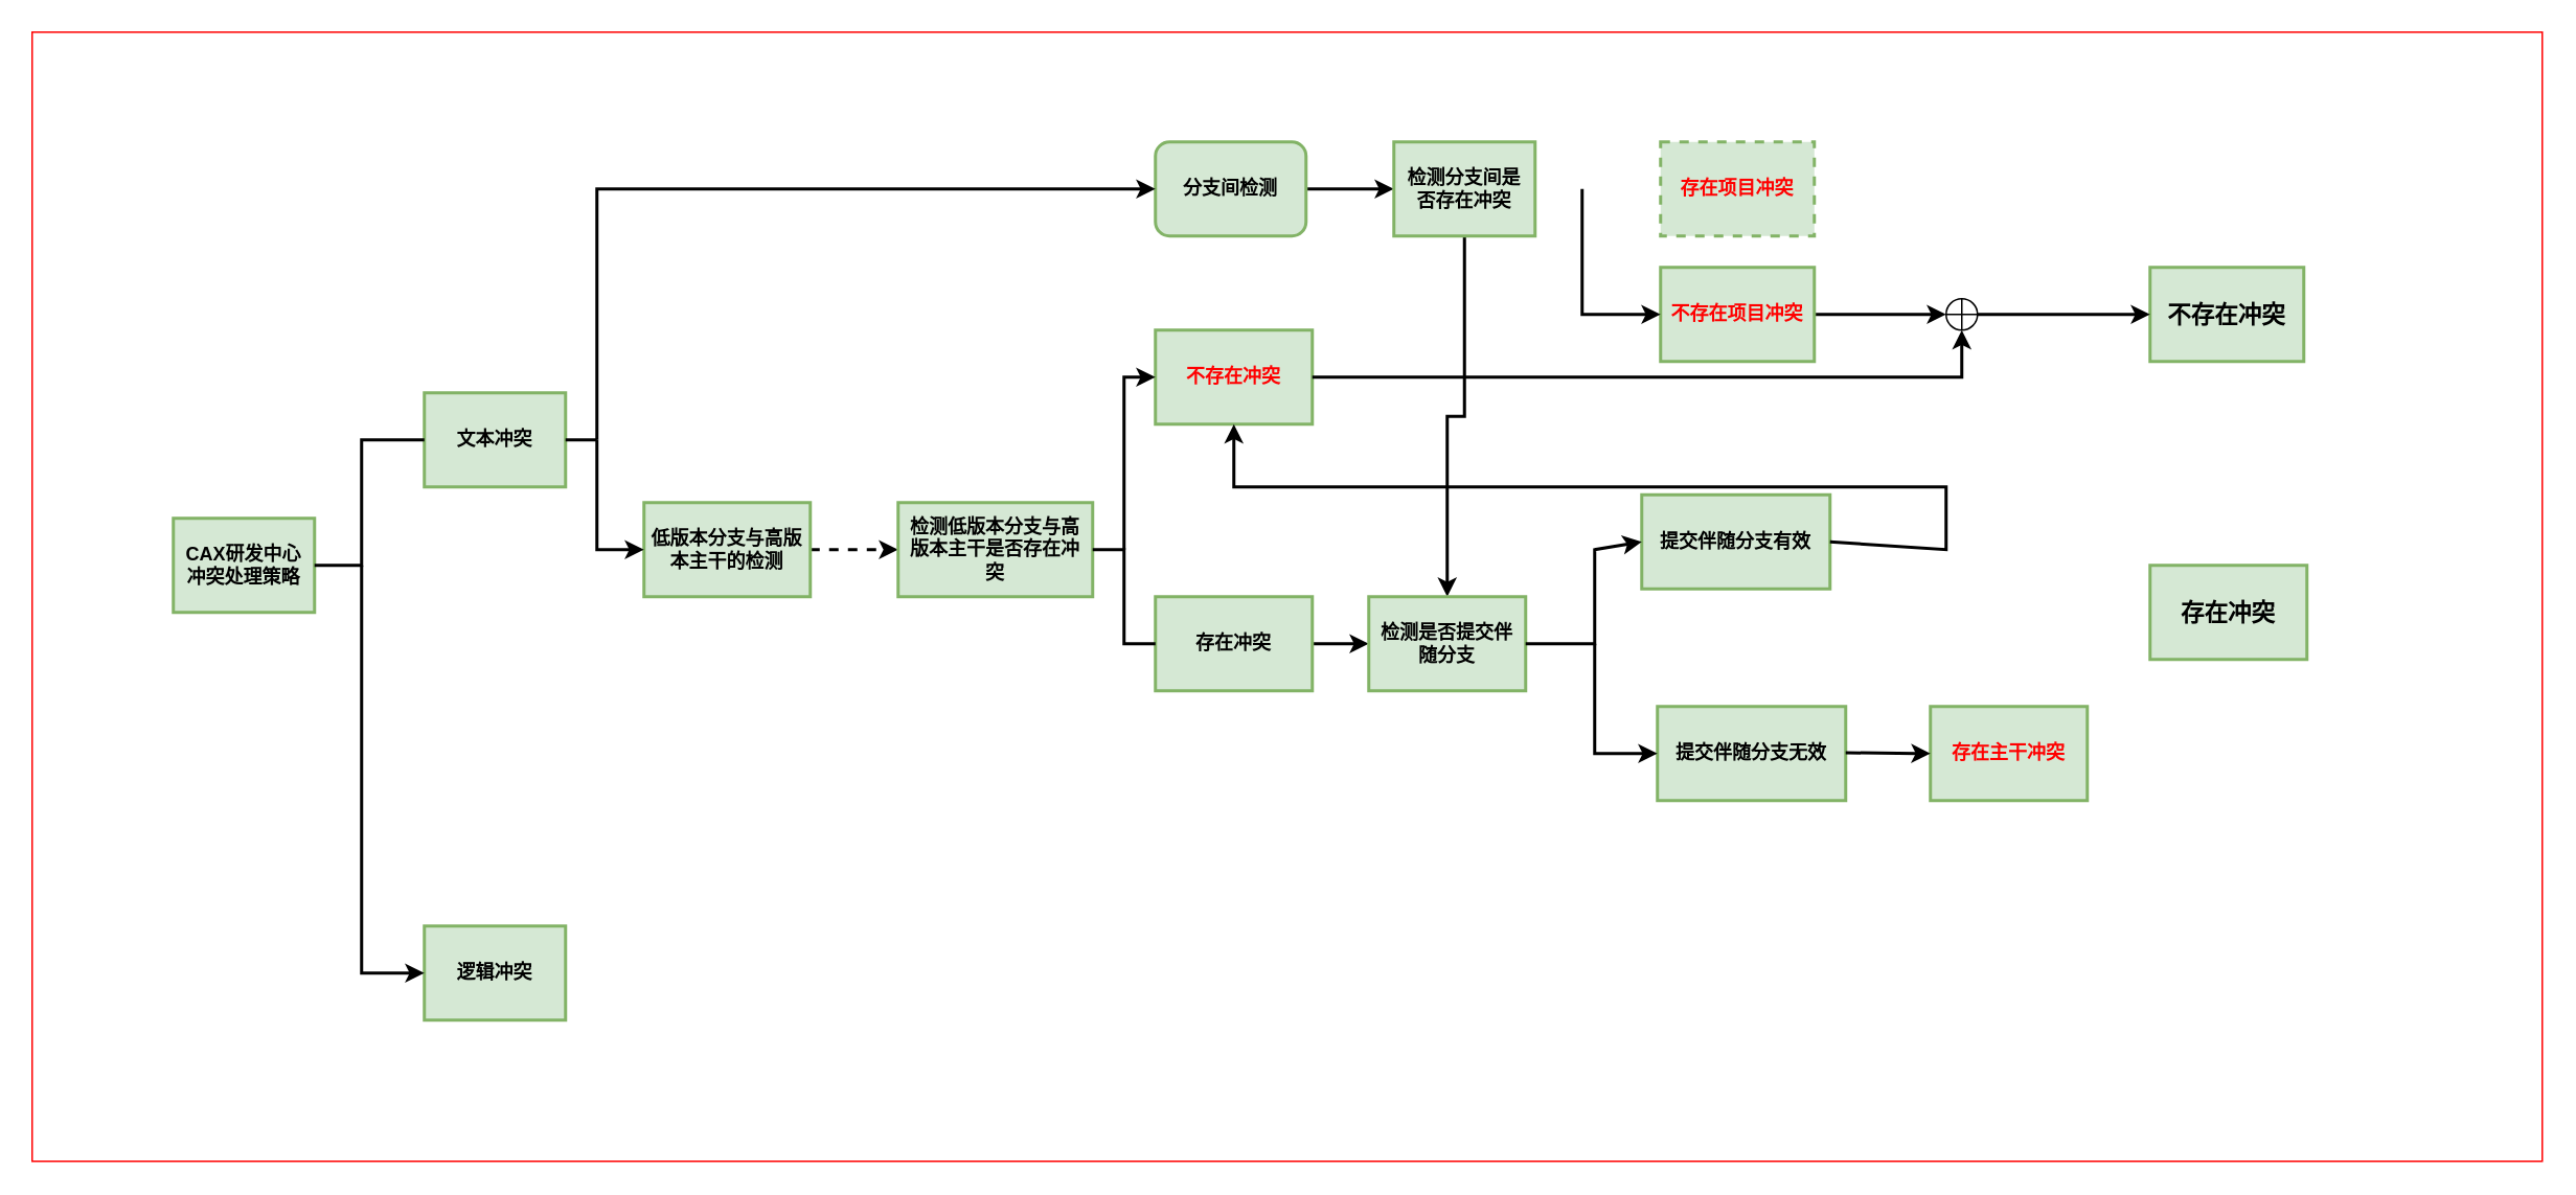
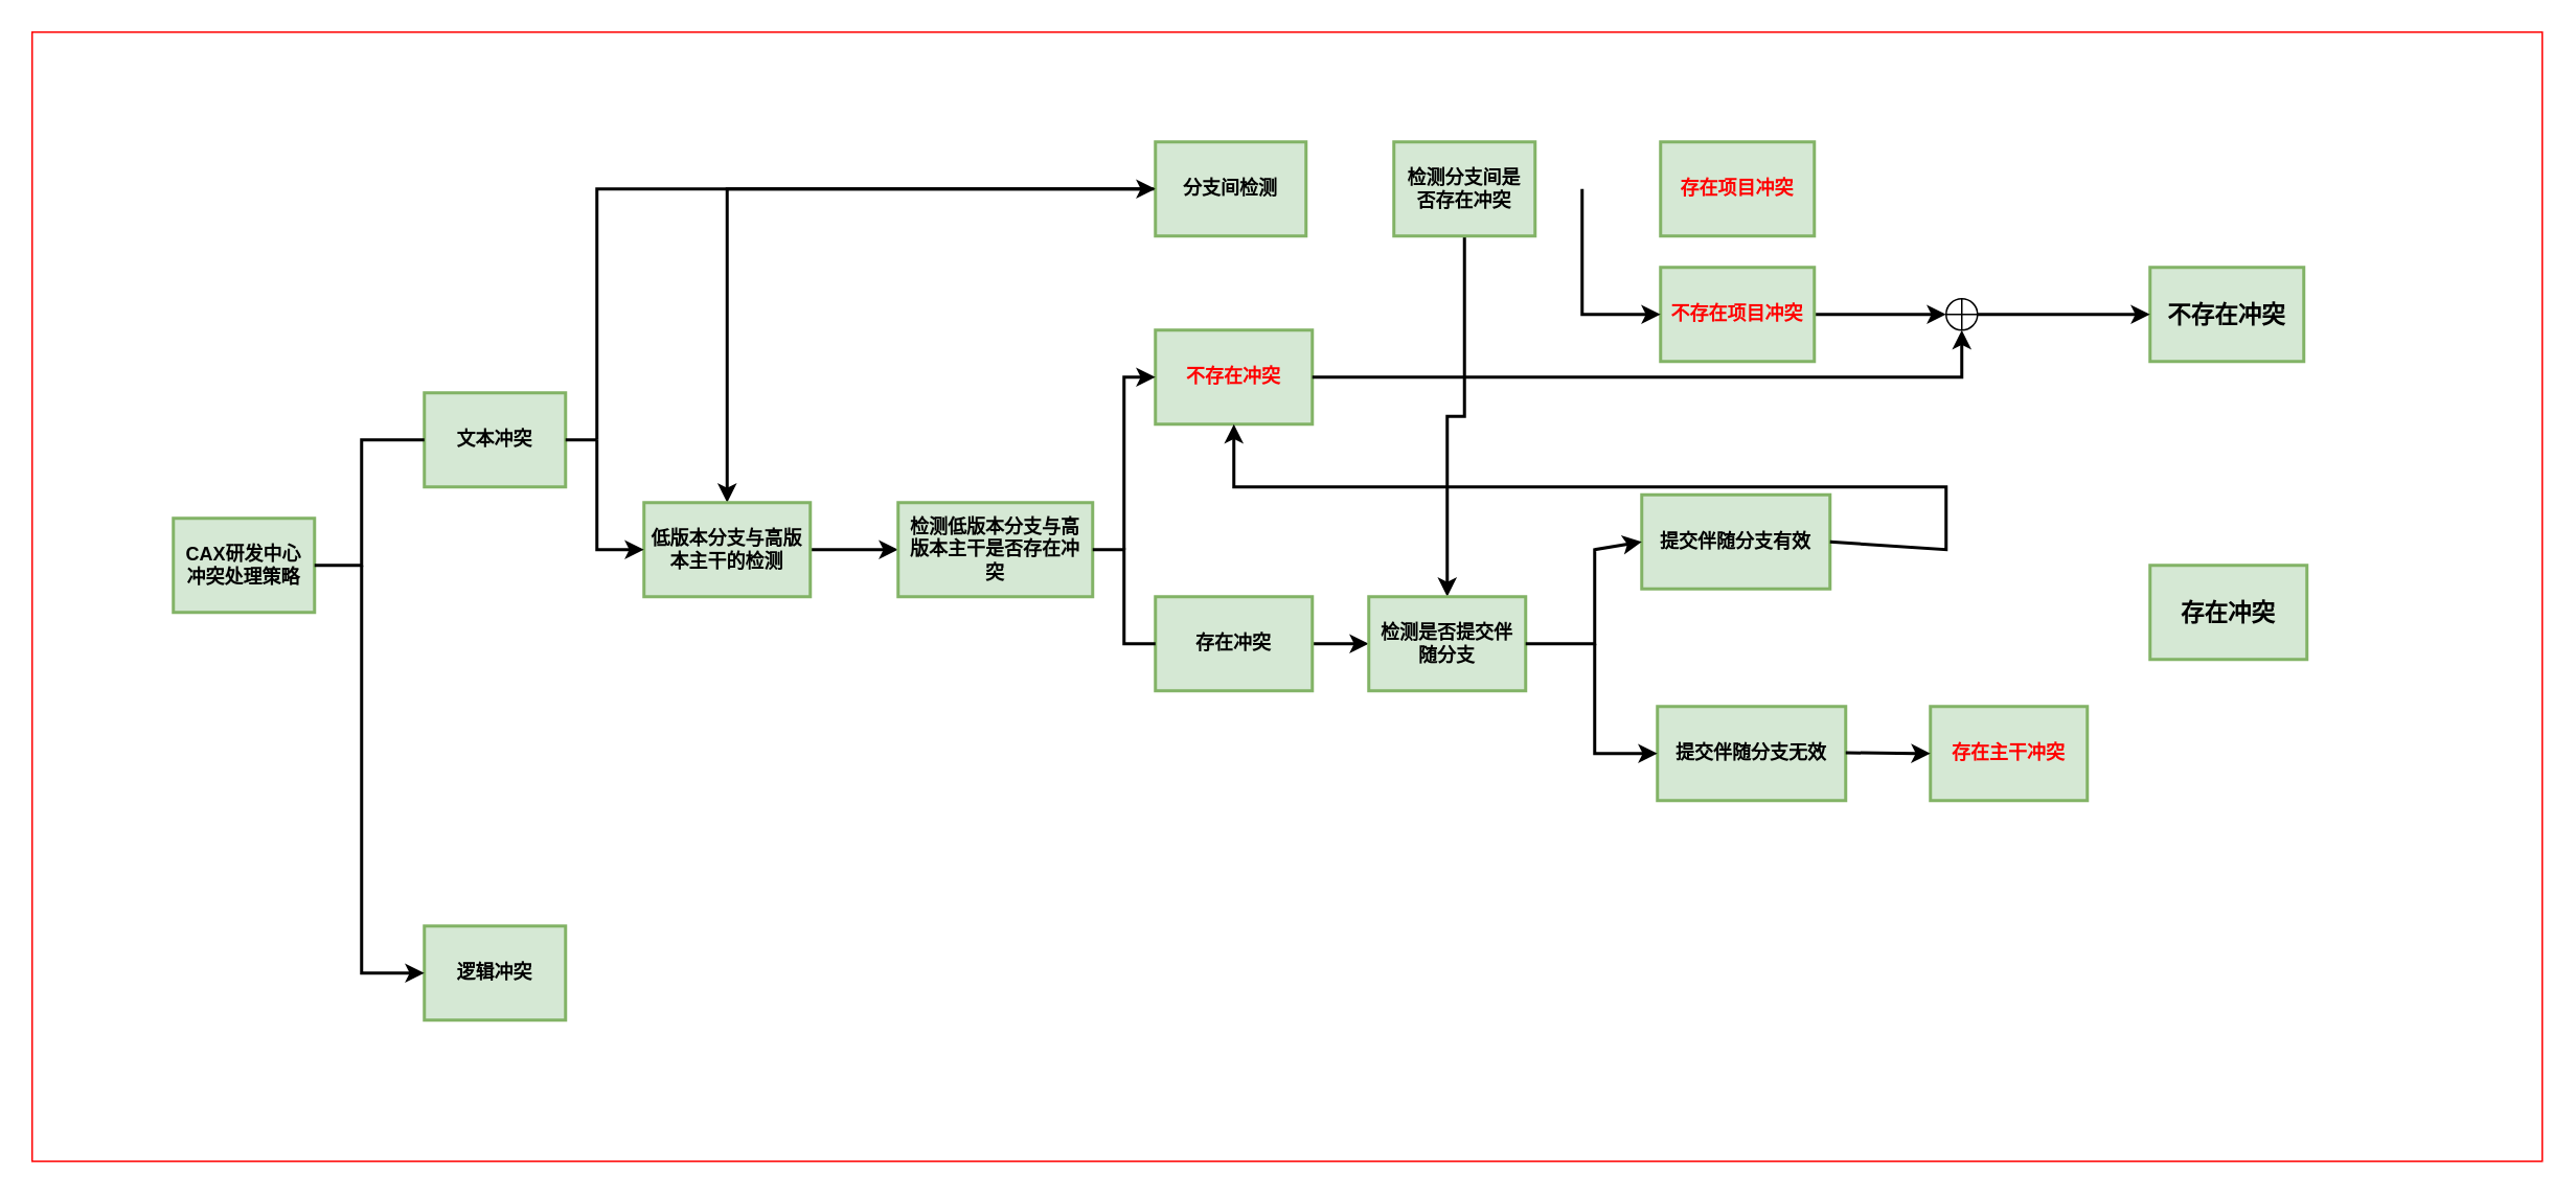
- <mxCell id="9" value="分支间检测" style="whiteSpace=wrap;html=1;fillColor=#d5e8d4;strokeColor=#82B366;strokeWidth=2;sketch=0;glass=0;shadow=0;spacing=6;fontStyle=1;rounded=1;" vertex="1" parent="1"><mxGeometry x="736" y="90" width="96" height="60" as="geometry" /></mxCell>
+ <mxCell id="9" value="分支间检测" style="rounded=0;whiteSpace=wrap;html=1;fillColor=#d5e8d4;strokeColor=#82B366;strokeWidth=2;sketch=0;glass=0;shadow=0;spacing=6;fontStyle=1" vertex="1" parent="1"><mxGeometry x="736" y="90" width="96" height="60" as="geometry" /></mxCell>
- <mxCell id="8" value="" style="edgeStyle=orthogonalEdgeStyle;rounded=0;orthogonalLoop=1;jettySize=auto;html=1;strokeWidth=2;" edge="1" parent="1" source="9" target="14"><mxGeometry relative="1" as="geometry" /></mxCell>
+ <mxCell id="8" value="" style="edgeStyle=orthogonalEdgeStyle;rounded=0;orthogonalLoop=1;jettySize=auto;html=1;strokeWidth=2;" edge="1" parent="1" source="9" target="11"><mxGeometry relative="1" as="geometry" /></mxCell>
- <mxCell id="15" value="&lt;font color=&quot;#ff0000&quot;&gt;存在项目冲突&lt;/font&gt;" style="rounded=0;whiteSpace=wrap;html=1;fillColor=#d5e8d4;strokeColor=#82B366;strokeWidth=2;sketch=0;glass=0;shadow=0;spacing=6;fontStyle=1;dashed=1;" vertex="1" parent="1"><mxGeometry x="1058" y="90" width="98" height="60" as="geometry" /></mxCell>
+ <mxCell id="15" value="&lt;font color=&quot;#ff0000&quot;&gt;存在项目冲突&lt;/font&gt;" style="rounded=0;whiteSpace=wrap;html=1;fillColor=#d5e8d4;strokeColor=#82B366;strokeWidth=2;sketch=0;glass=0;shadow=0;spacing=6;fontStyle=1" vertex="1" parent="1"><mxGeometry x="1058" y="90" width="98" height="60" as="geometry" /></mxCell>
- <mxCell id="10" value="" style="edgeStyle=orthogonalEdgeStyle;rounded=0;orthogonalLoop=1;jettySize=auto;html=1;strokeWidth=2;dashed=1;" edge="1" parent="1" source="11" target="22"><mxGeometry relative="1" as="geometry" /></mxCell>
+ <mxCell id="10" value="" style="edgeStyle=orthogonalEdgeStyle;rounded=0;orthogonalLoop=1;jettySize=auto;html=1;strokeWidth=2;" edge="1" parent="1" source="11" target="22"><mxGeometry relative="1" as="geometry" /></mxCell>
